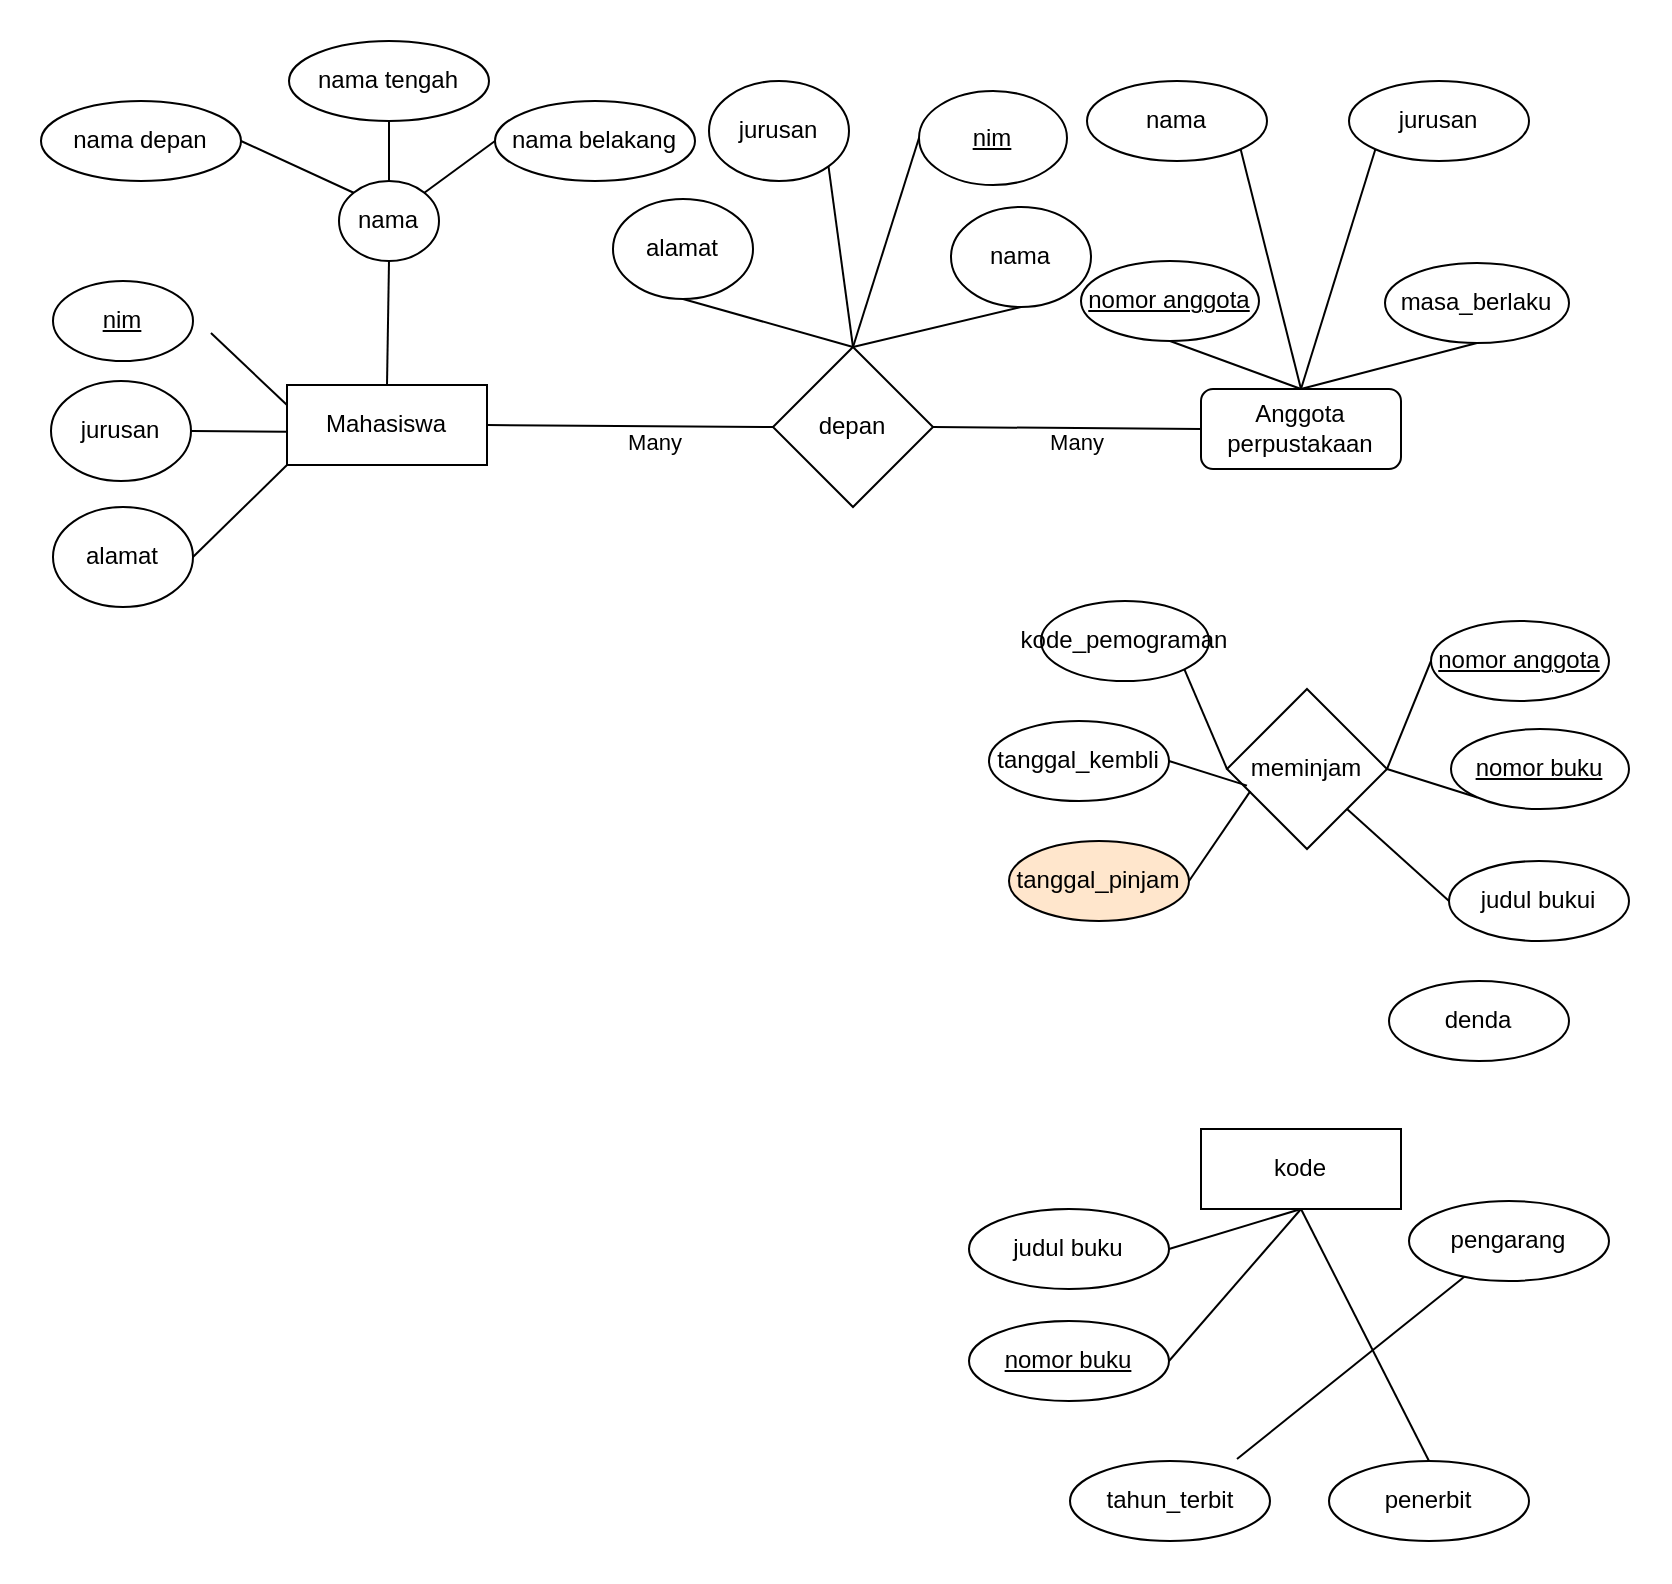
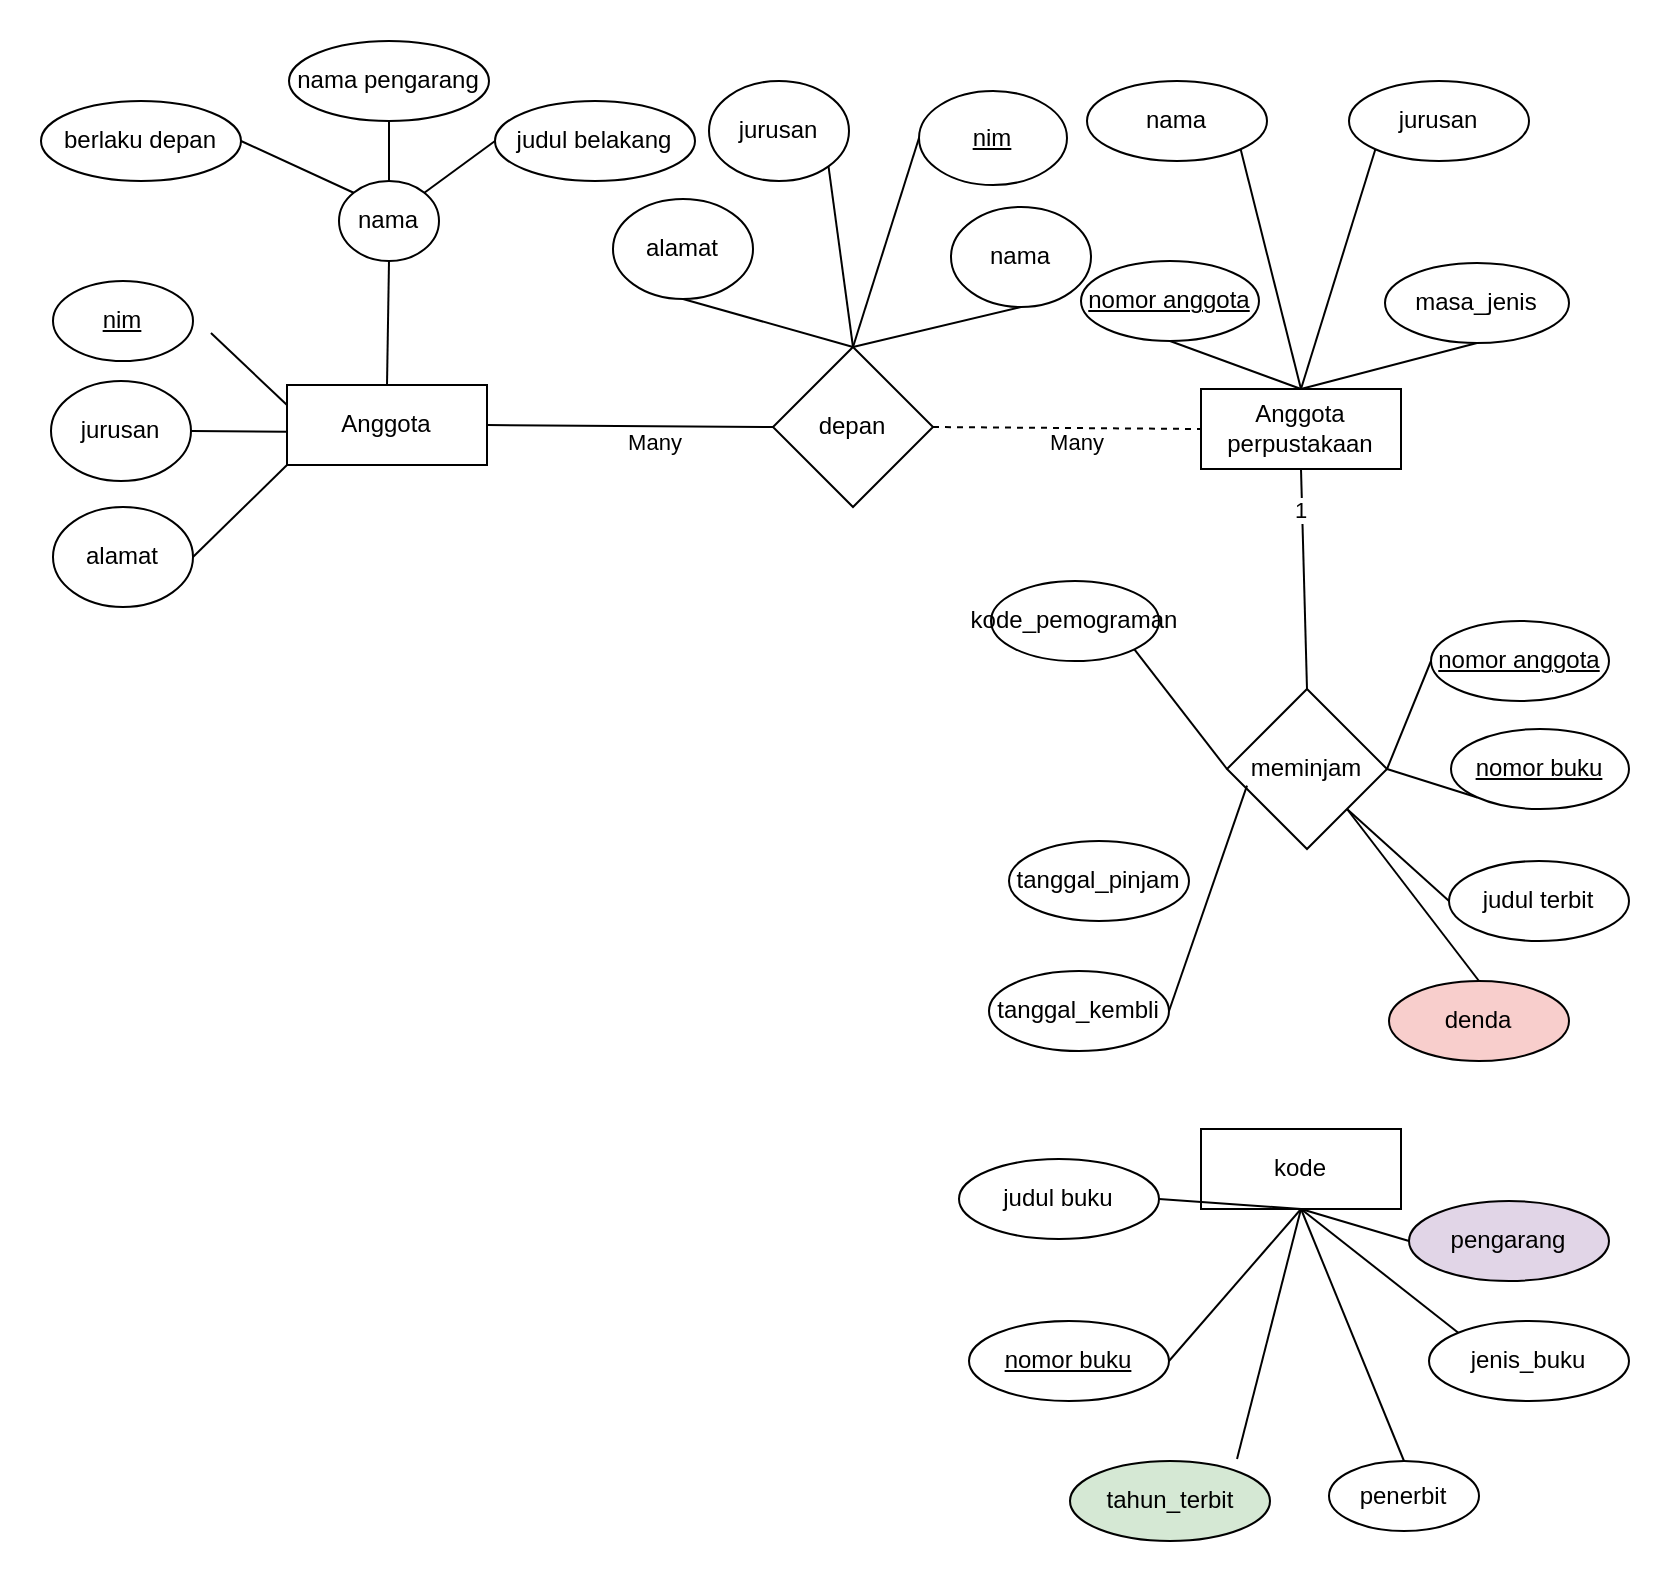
- <mxCell id="3" value="nama tengah" style="ellipse;whiteSpace=wrap;html=1;align=center;" vertex="1" parent="1"><mxGeometry x="144" y="20" width="100" height="40" as="geometry" /></mxCell>
+ <mxCell id="3" value="nama pengarang" style="ellipse;whiteSpace=wrap;html=1;align=center;" vertex="1" parent="1"><mxGeometry x="144" y="20" width="100" height="40" as="geometry" /></mxCell>
- <mxCell id="2" value="nama depan" style="ellipse;whiteSpace=wrap;html=1;align=center;" vertex="1" parent="1"><mxGeometry x="20" y="50" width="100" height="40" as="geometry" /></mxCell>
+ <mxCell id="2" value="berlaku depan" style="ellipse;whiteSpace=wrap;html=1;align=center;" vertex="1" parent="1"><mxGeometry x="20" y="50" width="100" height="40" as="geometry" /></mxCell>
- <mxCell id="4" value="nama belakang" style="ellipse;whiteSpace=wrap;html=1;align=center;" vertex="1" parent="1"><mxGeometry x="247" y="50" width="100" height="40" as="geometry" /></mxCell>
+ <mxCell id="4" value="judul belakang" style="ellipse;whiteSpace=wrap;html=1;align=center;" vertex="1" parent="1"><mxGeometry x="247" y="50" width="100" height="40" as="geometry" /></mxCell>
- <mxCell id="35" value="masa_berlaku" style="ellipse;whiteSpace=wrap;html=1;align=center;" vertex="1" parent="1"><mxGeometry x="692" y="131" width="92" height="40" as="geometry" /></mxCell>
+ <mxCell id="35" value="masa_jenis" style="ellipse;whiteSpace=wrap;html=1;align=center;" vertex="1" parent="1"><mxGeometry x="692" y="131" width="92" height="40" as="geometry" /></mxCell>
- <mxCell id="6" value="Mahasiswa" style="whiteSpace=wrap;html=1;align=center;" vertex="1" parent="1"><mxGeometry x="143" y="192" width="100" height="40" as="geometry" /></mxCell>
+ <mxCell id="6" value="Anggota" style="whiteSpace=wrap;html=1;align=center;" vertex="1" parent="1"><mxGeometry x="143" y="192" width="100" height="40" as="geometry" /></mxCell>
- <mxCell id="30" value="" style="endArrow=none;html=1;rounded=0;exitX=1;exitY=0.5;exitDx=0;exitDy=0;entryX=0;entryY=0.5;entryDx=0;entryDy=0;" edge="1" parent="1" source="22" target="29"><mxGeometry relative="1" as="geometry"><mxPoint x="284" y="380" as="sourcePoint" /><mxPoint x="444" y="380" as="targetPoint" /></mxGeometry></mxCell>
+ <mxCell id="30" value="" style="endArrow=none;html=1;rounded=0;exitX=1;exitY=0.5;exitDx=0;exitDy=0;entryX=0;entryY=0.5;entryDx=0;entryDy=0;dashed=1;" edge="1" parent="1" source="22" target="29"><mxGeometry relative="1" as="geometry"><mxPoint x="284" y="380" as="sourcePoint" /><mxPoint x="444" y="380" as="targetPoint" /></mxGeometry></mxCell>
- <mxCell id="29" value="Anggota&lt;div&gt;perpustakaan&lt;/div&gt;" style="whiteSpace=wrap;html=1;align=center;rounded=1;" vertex="1" parent="1"><mxGeometry x="600" y="194" width="100" height="40" as="geometry" /></mxCell>
+ <mxCell id="29" value="Anggota&lt;div&gt;perpustakaan&lt;/div&gt;" style="whiteSpace=wrap;html=1;align=center;" vertex="1" parent="1"><mxGeometry x="600" y="194" width="100" height="40" as="geometry" /></mxCell>
+ <mxCell id="53" value="" style="endArrow=none;html=1;rounded=0;exitX=0.5;exitY=1;exitDx=0;exitDy=0;entryX=0.5;entryY=0;entryDx=0;entryDy=0;" edge="1" parent="1" source="29" target="40"><mxGeometry relative="1" as="geometry"><mxPoint x="274" y="380" as="sourcePoint" /><mxPoint x="434" y="380" as="targetPoint" /></mxGeometry></mxCell>
+ <mxCell id="54" value="1" style="edgeLabel;html=1;align=center;verticalAlign=middle;resizable=0;points=[];" vertex="1" connectable="0" parent="53"><mxGeometry x="0.014" y="4" relative="1" as="geometry"><mxPoint x="-6" y="-35" as="offset" /></mxGeometry></mxCell>
- <mxCell id="41" value="kode_pemograman" style="ellipse;whiteSpace=wrap;html=1;align=center;" vertex="1" parent="1"><mxGeometry x="520" y="300" width="84" height="40" as="geometry" /></mxCell>
+ <mxCell id="41" value="kode_pemograman" style="ellipse;whiteSpace=wrap;html=1;align=center;" vertex="1" parent="1"><mxGeometry x="495" y="290" width="84" height="40" as="geometry" /></mxCell>
- <mxCell id="42" value="tanggal_kembli" style="ellipse;whiteSpace=wrap;html=1;align=center;" vertex="1" parent="1"><mxGeometry x="494" y="360" width="90" height="40" as="geometry" /></mxCell>
+ <mxCell id="42" value="tanggal_kembli" style="ellipse;whiteSpace=wrap;html=1;align=center;" vertex="1" parent="1"><mxGeometry x="494" y="485" width="90" height="40" as="geometry" /></mxCell>
- <mxCell id="48" value="" style="endArrow=none;html=1;rounded=0;exitX=1;exitY=0.5;exitDx=0;exitDy=0;entryX=0.146;entryY=0.638;entryDx=0;entryDy=0;entryPerimeter=0;" edge="1" parent="1" source="43" target="40"><mxGeometry relative="1" as="geometry"><mxPoint x="274" y="380" as="sourcePoint" /><mxPoint x="434" y="380" as="targetPoint" /></mxGeometry></mxCell>
- <mxCell id="43" value="tanggal_pinjam" style="ellipse;whiteSpace=wrap;html=1;align=center;fillColor=#ffe6cc;" vertex="1" parent="1"><mxGeometry x="504" y="420" width="90" height="40" as="geometry" /></mxCell>
+ <mxCell id="43" value="tanggal_pinjam" style="ellipse;whiteSpace=wrap;html=1;align=center;" vertex="1" parent="1"><mxGeometry x="504" y="420" width="90" height="40" as="geometry" /></mxCell>
+ <mxCell id="52" value="" style="endArrow=none;html=1;rounded=0;exitX=0.5;exitY=0;exitDx=0;exitDy=0;entryX=1;entryY=1;entryDx=0;entryDy=0;" edge="1" parent="1" source="45" target="40"><mxGeometry relative="1" as="geometry"><mxPoint x="274" y="380" as="sourcePoint" /><mxPoint x="434" y="380" as="targetPoint" /></mxGeometry></mxCell>
- <mxCell id="44" value="judul bukui" style="ellipse;whiteSpace=wrap;html=1;align=center;" vertex="1" parent="1"><mxGeometry x="724" y="430" width="90" height="40" as="geometry" /></mxCell>
+ <mxCell id="44" value="judul terbit" style="ellipse;whiteSpace=wrap;html=1;align=center;" vertex="1" parent="1"><mxGeometry x="724" y="430" width="90" height="40" as="geometry" /></mxCell>
- <mxCell id="45" value="denda" style="ellipse;whiteSpace=wrap;html=1;align=center;" vertex="1" parent="1"><mxGeometry x="694" y="490" width="90" height="40" as="geometry" /></mxCell>
+ <mxCell id="45" value="denda" style="ellipse;whiteSpace=wrap;html=1;align=center;fillColor=#f8cecc;" vertex="1" parent="1"><mxGeometry x="694" y="490" width="90" height="40" as="geometry" /></mxCell>
+ <mxCell id="67" value="" style="endArrow=none;html=1;rounded=0;exitX=0.5;exitY=1;exitDx=0;exitDy=0;entryX=0;entryY=0.5;entryDx=0;entryDy=0;" edge="1" parent="1" source="55" target="61"><mxGeometry relative="1" as="geometry"><mxPoint x="374" y="660" as="sourcePoint" /><mxPoint x="534" y="660" as="targetPoint" /></mxGeometry></mxCell>
- <mxCell id="61" value="pengarang" style="ellipse;whiteSpace=wrap;html=1;align=center;" vertex="1" parent="1"><mxGeometry x="704" y="600" width="100" height="40" as="geometry" /></mxCell>
+ <mxCell id="61" value="pengarang" style="ellipse;whiteSpace=wrap;html=1;align=center;fillColor=#e1d5e7;" vertex="1" parent="1"><mxGeometry x="704" y="600" width="100" height="40" as="geometry" /></mxCell>
- <mxCell id="56" value="judul buku" style="ellipse;whiteSpace=wrap;html=1;align=center;" vertex="1" parent="1"><mxGeometry x="484" y="604" width="100" height="40" as="geometry" /></mxCell>
+ <mxCell id="56" value="judul buku" style="ellipse;whiteSpace=wrap;html=1;align=center;" vertex="1" parent="1"><mxGeometry x="479" y="579" width="100" height="40" as="geometry" /></mxCell>
+ <mxCell id="66" value="" style="endArrow=none;html=1;rounded=0;exitX=0.5;exitY=1;exitDx=0;exitDy=0;entryX=0;entryY=0;entryDx=0;entryDy=0;" edge="1" parent="1" source="55" target="60"><mxGeometry relative="1" as="geometry"><mxPoint x="374" y="660" as="sourcePoint" /><mxPoint x="534" y="660" as="targetPoint" /></mxGeometry></mxCell>
+ <mxCell id="60" value="jenis_buku" style="ellipse;whiteSpace=wrap;html=1;align=center;" vertex="1" parent="1"><mxGeometry x="714" y="660" width="100" height="40" as="geometry" /></mxCell>
- <mxCell id="64" value="" style="endArrow=none;html=1;rounded=0;exitX=0.835;exitY=-0.025;exitDx=0;exitDy=0;exitPerimeter=0;" edge="1" parent="1" source="58" target="61"><mxGeometry relative="1" as="geometry"><mxPoint x="374" y="660" as="sourcePoint" /><mxPoint x="534" y="660" as="targetPoint" /></mxGeometry></mxCell>
+ <mxCell id="64" value="" style="endArrow=none;html=1;rounded=0;exitX=0.835;exitY=-0.025;exitDx=0;exitDy=0;exitPerimeter=0;entryX=0.5;entryY=1;entryDx=0;entryDy=0;" edge="1" parent="1" source="58" target="55"><mxGeometry relative="1" as="geometry"><mxPoint x="374" y="660" as="sourcePoint" /><mxPoint x="534" y="660" as="targetPoint" /></mxGeometry></mxCell>
- <mxCell id="58" value="tahun_terbit" style="ellipse;whiteSpace=wrap;html=1;align=center;" vertex="1" parent="1"><mxGeometry x="534.5" y="730" width="100" height="40" as="geometry" /></mxCell>
+ <mxCell id="58" value="tahun_terbit" style="ellipse;whiteSpace=wrap;html=1;align=center;fillColor=#d5e8d4;" vertex="1" parent="1"><mxGeometry x="534.5" y="730" width="100" height="40" as="geometry" /></mxCell>
- <mxCell id="59" value="penerbit" style="ellipse;whiteSpace=wrap;html=1;align=center;" vertex="1" parent="1"><mxGeometry x="664" y="730" width="100" height="40" as="geometry" /></mxCell>
+ <mxCell id="59" value="penerbit" style="ellipse;whiteSpace=wrap;html=1;align=center;" vertex="1" parent="1"><mxGeometry x="664" y="730" width="75" height="35" as="geometry" /></mxCell>
